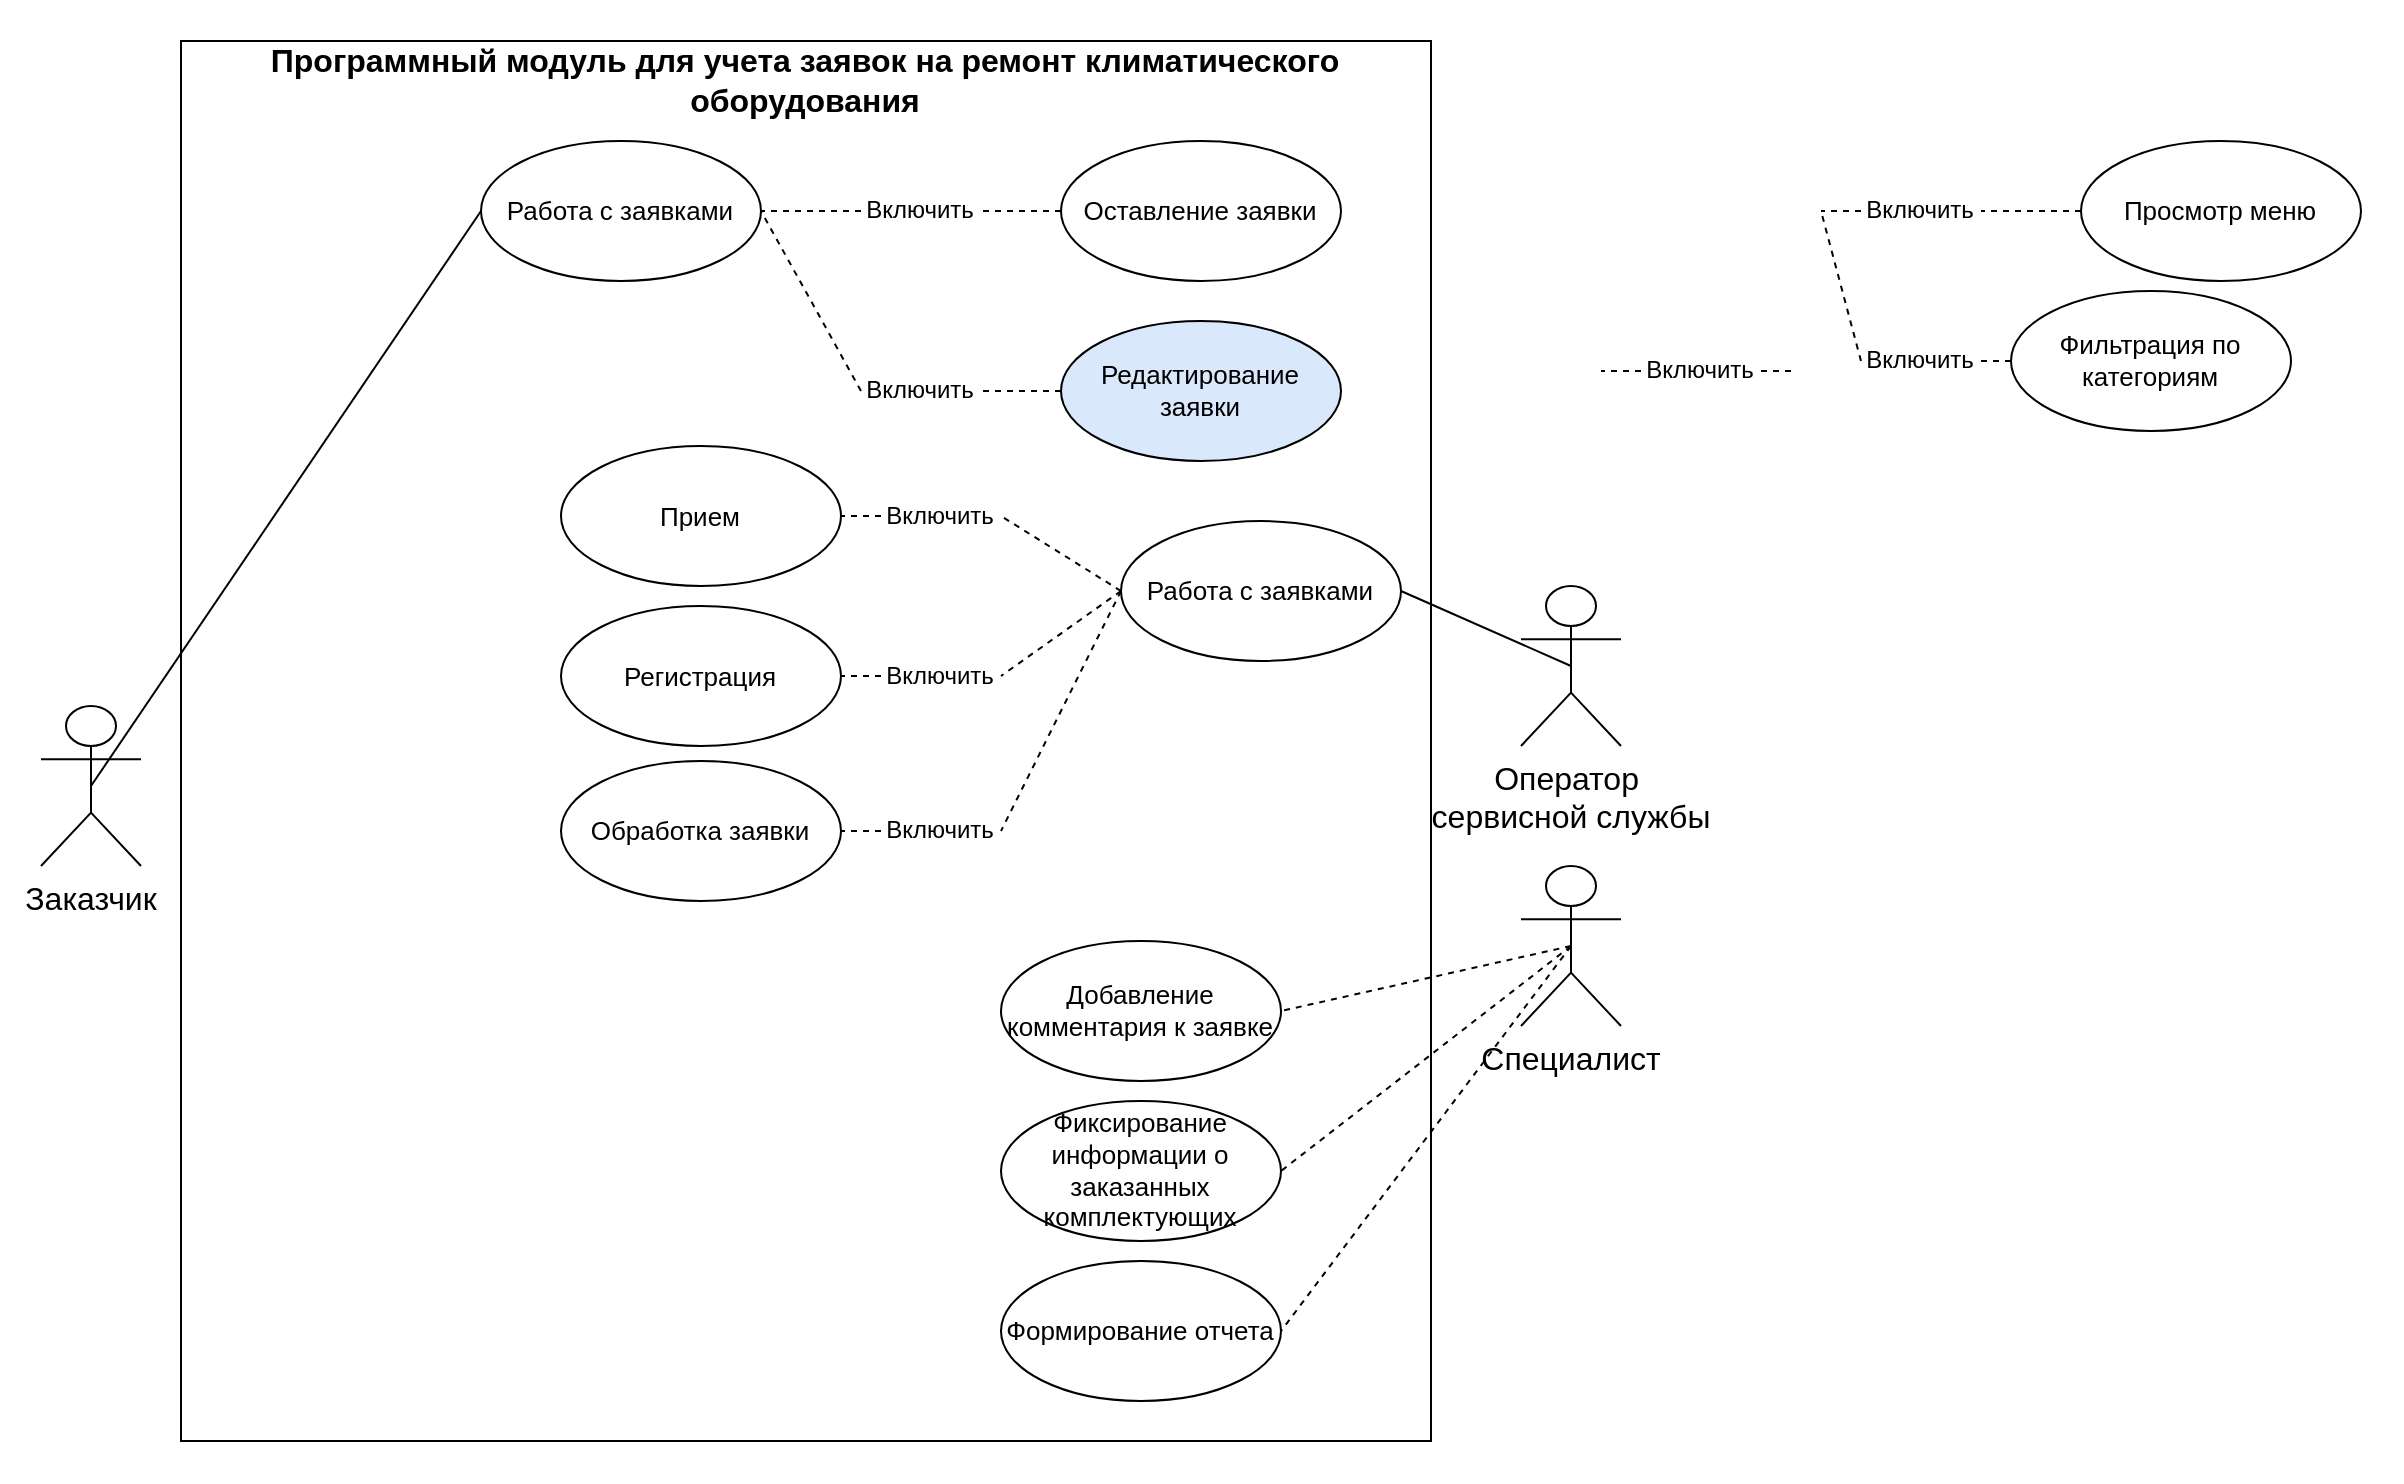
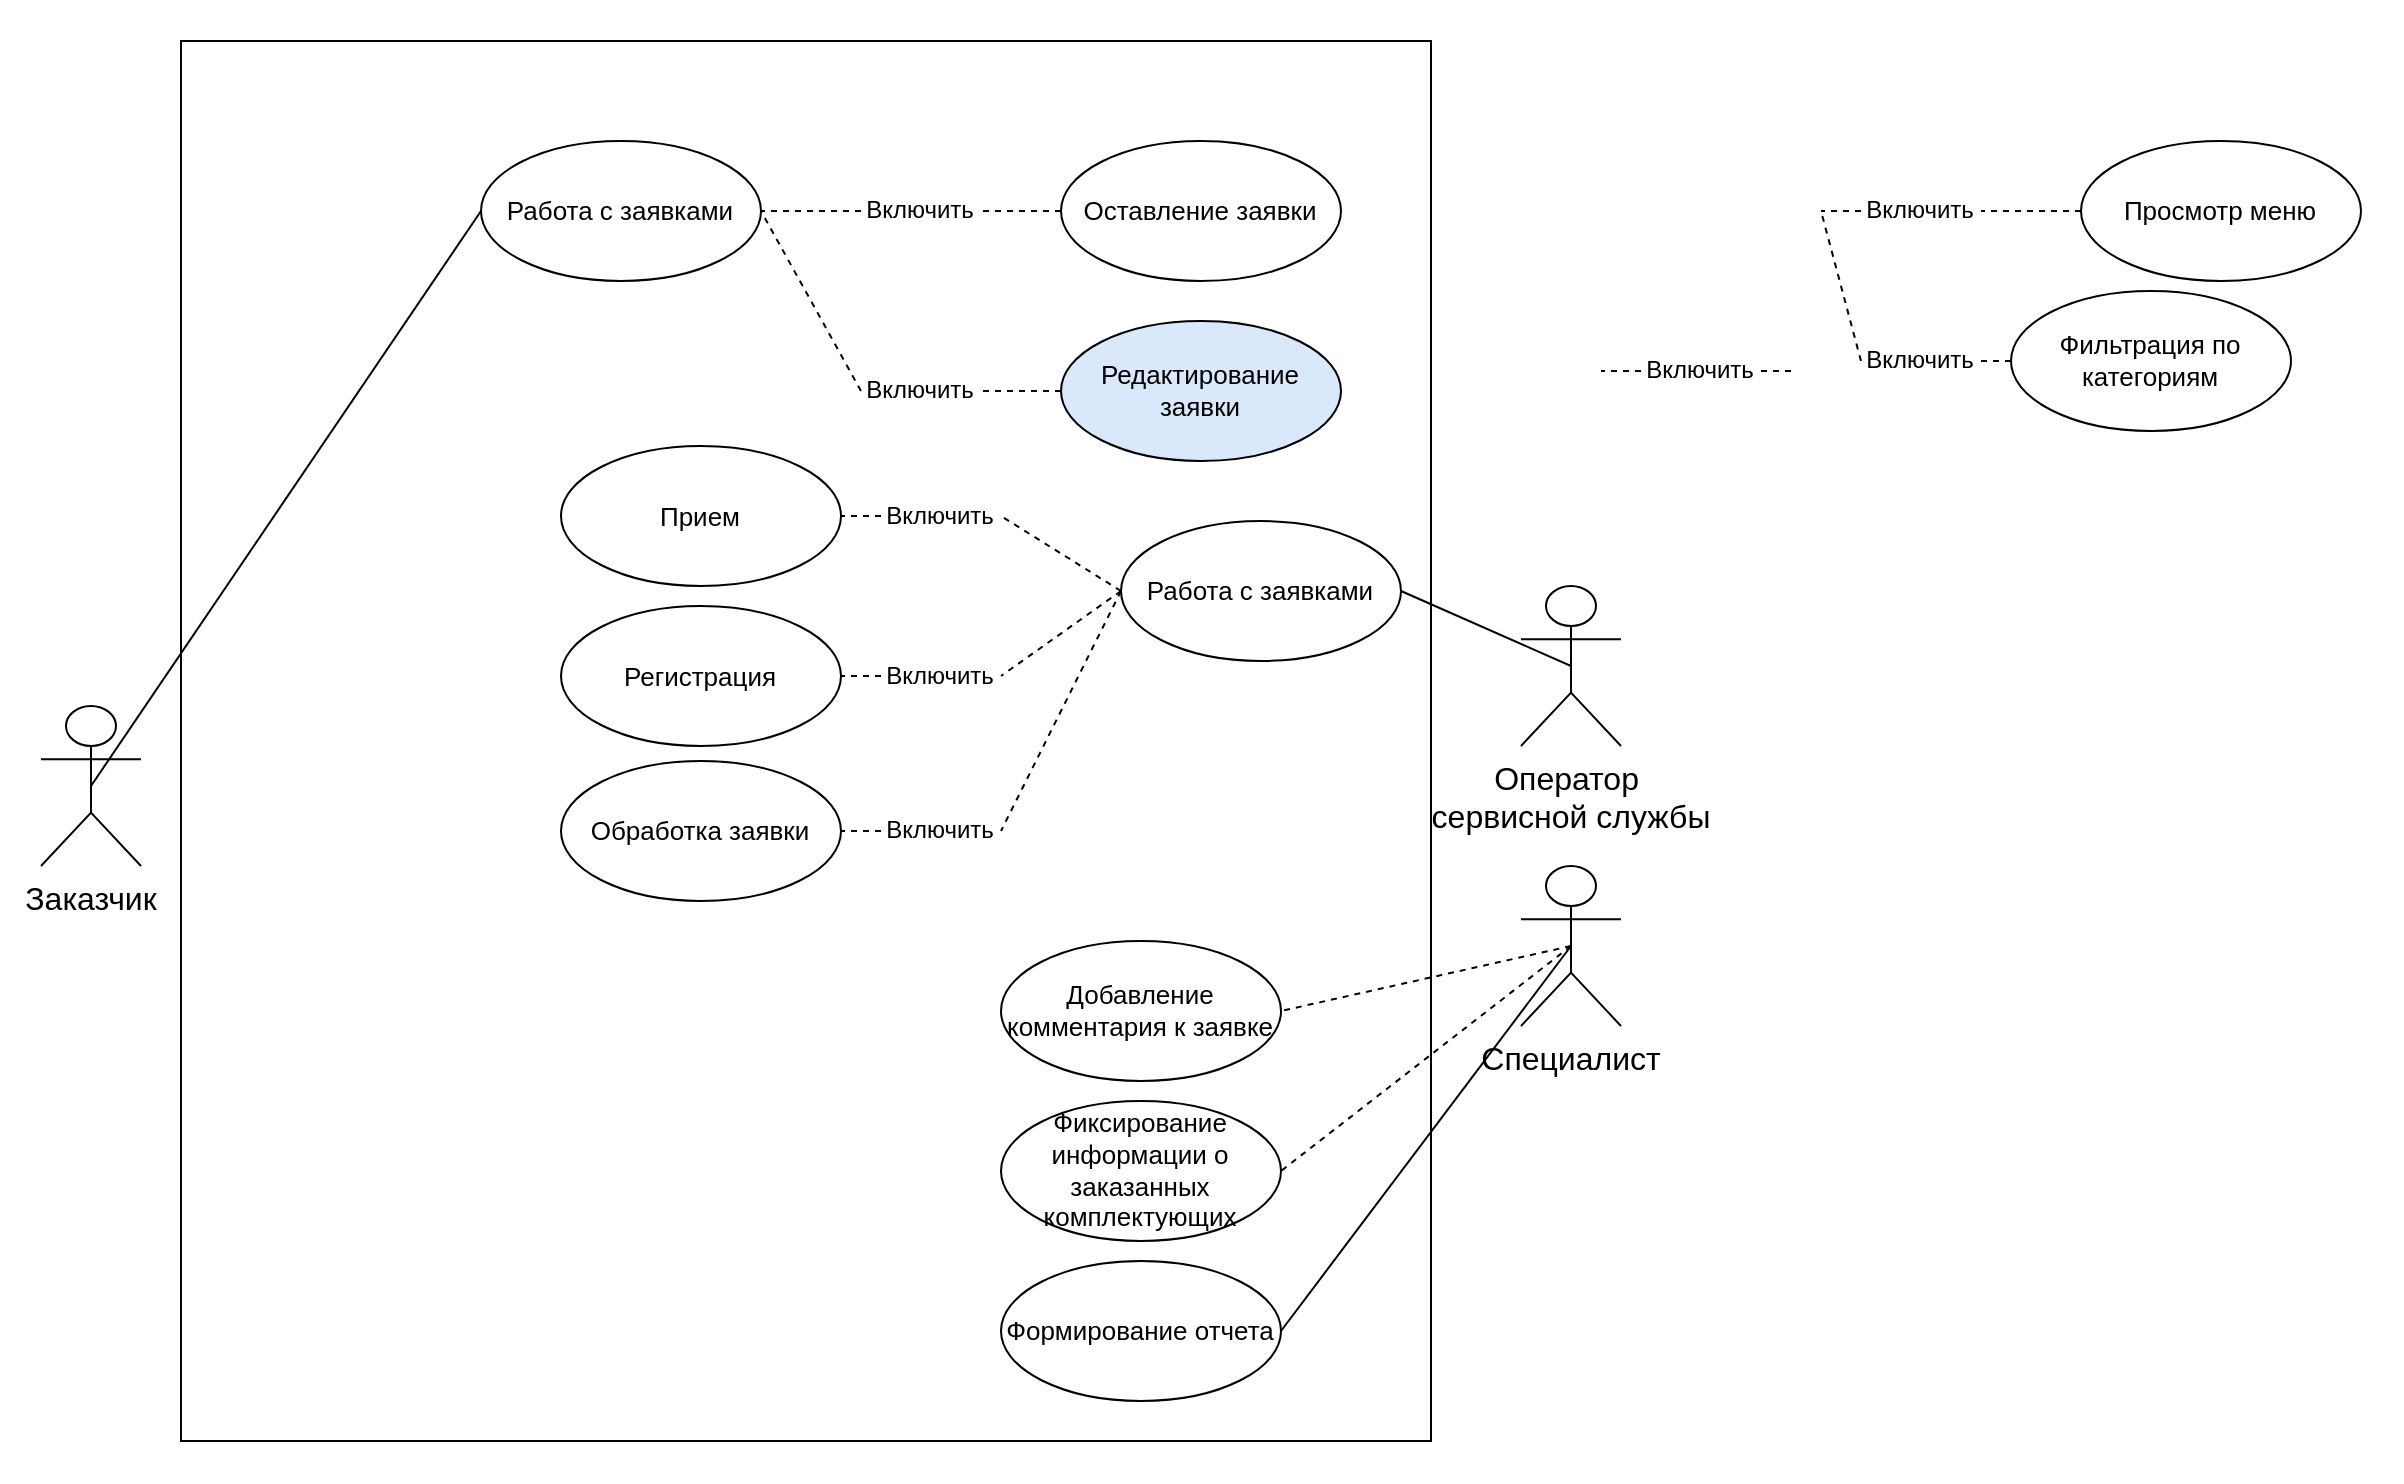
- <mxCell id="3" value="Программный модуль для учета заявок на ремонт климатического оборудования" style="text;html=1;strokeColor=none;fillColor=none;align=center;verticalAlign=middle;whiteSpace=wrap;rounded=0;fontStyle=1;fontSize=16;" vertex="1" parent="1"><mxGeometry x="90" y="20" width="625" height="40" as="geometry" /></mxCell>
- <mxCell id="47" style="rounded=0;orthogonalLoop=1;jettySize=auto;html=1;exitX=0.5;exitY=0.5;exitDx=0;exitDy=0;exitPerimeter=0;entryX=1;entryY=0.5;entryDx=0;entryDy=0;endArrow=none;endFill=0;dashed=1;" edge="1" parent="1" source="41" target="46"><mxGeometry relative="1" as="geometry"><mxPoint x="795" y="483" as="sourcePoint" /><mxPoint x="650" y="595" as="targetPoint" /></mxGeometry></mxCell>
+ <mxCell id="47" style="rounded=0;orthogonalLoop=1;jettySize=auto;html=1;exitX=0.5;exitY=0.5;exitDx=0;exitDy=0;exitPerimeter=0;entryX=1;entryY=0.5;entryDx=0;entryDy=0;endArrow=none;endFill=0;" edge="1" parent="1" source="41" target="46"><mxGeometry relative="1" as="geometry"><mxPoint x="795" y="483" as="sourcePoint" /><mxPoint x="650" y="595" as="targetPoint" /></mxGeometry></mxCell>
